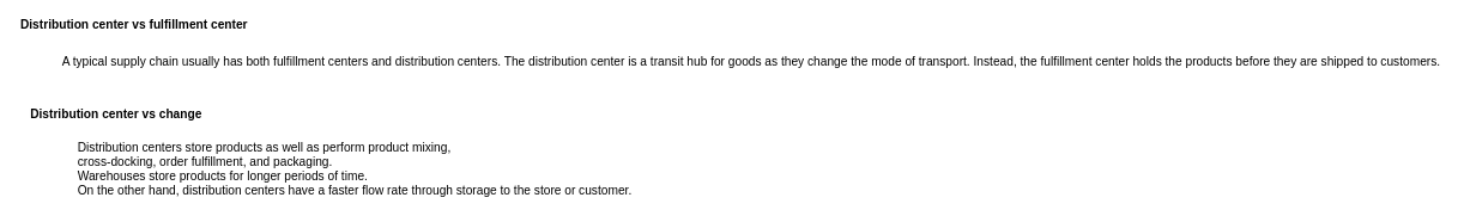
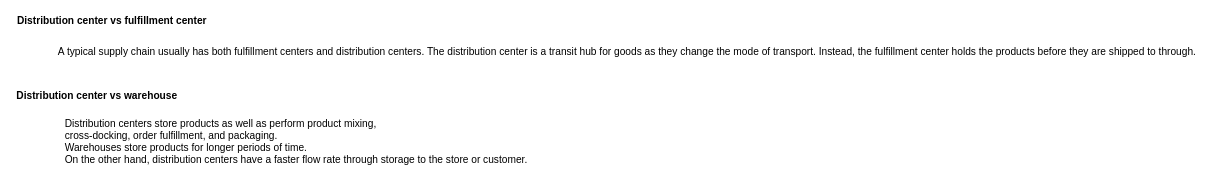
- <mxCell id="2" value="A typical supply chain usually has both fulfillment centers and distribution centers. The distribution center is a transit hub for goods as they change the mode of transport. Instead, the fulfillment center holds the products before they are shipped to customers." style="text;align=center;verticalAlign=middle;resizable=0;points=[];autosize=1;strokeColor=none;fillColor=none;fontSize=17;" parent="1" vertex="1"><mxGeometry x="75" y="70" width="1940" height="30" as="geometry" /></mxCell>
+ <mxCell id="2" value="A typical supply chain usually has both fulfillment centers and distribution centers. The distribution center is a transit hub for goods as they change the mode of transport. Instead, the fulfillment center holds the products before they are shipped to through." style="text;align=center;verticalAlign=middle;resizable=0;points=[];autosize=1;strokeColor=none;fillColor=none;fontSize=17;" parent="1" vertex="1"><mxGeometry x="75" y="70" width="1940" height="30" as="geometry" /></mxCell>
- <mxCell id="4" value="Distribution center vs change" style="text;html=1;align=center;verticalAlign=middle;resizable=0;points=[];autosize=1;strokeColor=none;fillColor=none;fontSize=17;fontColor=#000000;fontStyle=1" parent="1" vertex="1"><mxGeometry x="20" y="145" width="280" height="30" as="geometry" /></mxCell>
+ <mxCell id="4" value="Distribution center vs warehouse" style="text;html=1;align=center;verticalAlign=middle;resizable=0;points=[];autosize=1;strokeColor=none;fillColor=none;fontSize=17;fontColor=#000000;fontStyle=1" parent="1" vertex="1"><mxGeometry x="20" y="145" width="280" height="30" as="geometry" /></mxCell>
